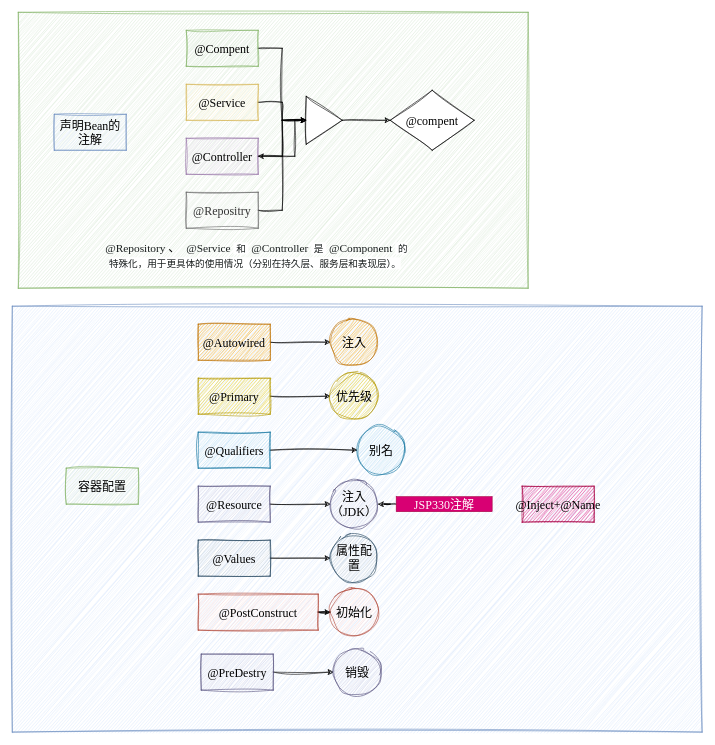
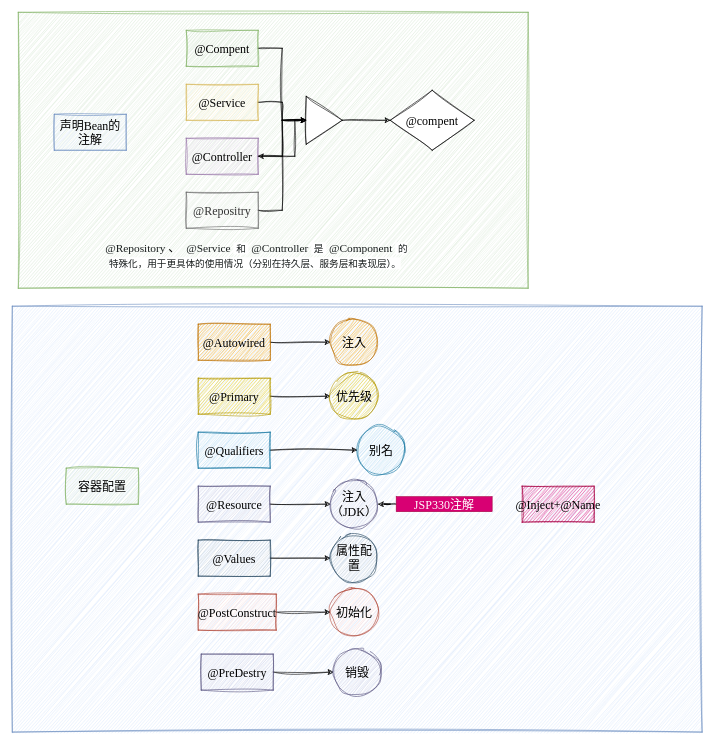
- <mxCell id="30" value="@PostConstruct" style="rounded=0;whiteSpace=wrap;html=1;sketch=1;hachureGap=4;jiggle=2;curveFitting=1;fontFamily=Architects Daughter;fontSource=https%3A%2F%2Ffonts.googleapis.com%2Fcss%3Ffamily%3DArchitects%2BDaughter;fontSize=20;fillColor=#fad9d5;strokeColor=#ae4132;" vertex="1" parent="1"><mxGeometry x="330" y="990" width="200" height="60" as="geometry" /></mxCell>
+ <mxCell id="30" value="@PostConstruct" style="rounded=0;whiteSpace=wrap;html=1;sketch=1;hachureGap=4;jiggle=2;curveFitting=1;fontFamily=Architects Daughter;fontSource=https%3A%2F%2Ffonts.googleapis.com%2Fcss%3Ffamily%3DArchitects%2BDaughter;fontSize=20;fillColor=#fad9d5;strokeColor=#ae4132;" vertex="1" parent="1"><mxGeometry x="330" y="990" width="130" height="60" as="geometry" /></mxCell>
